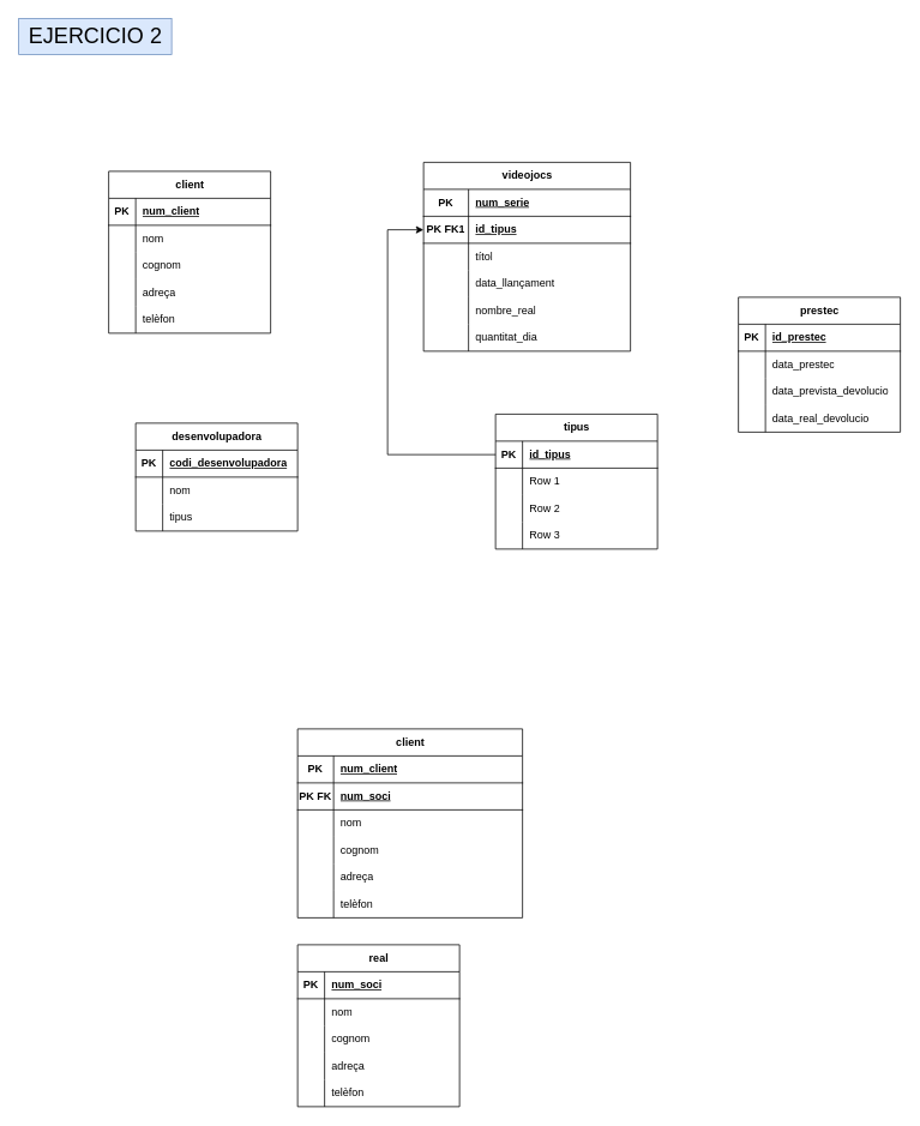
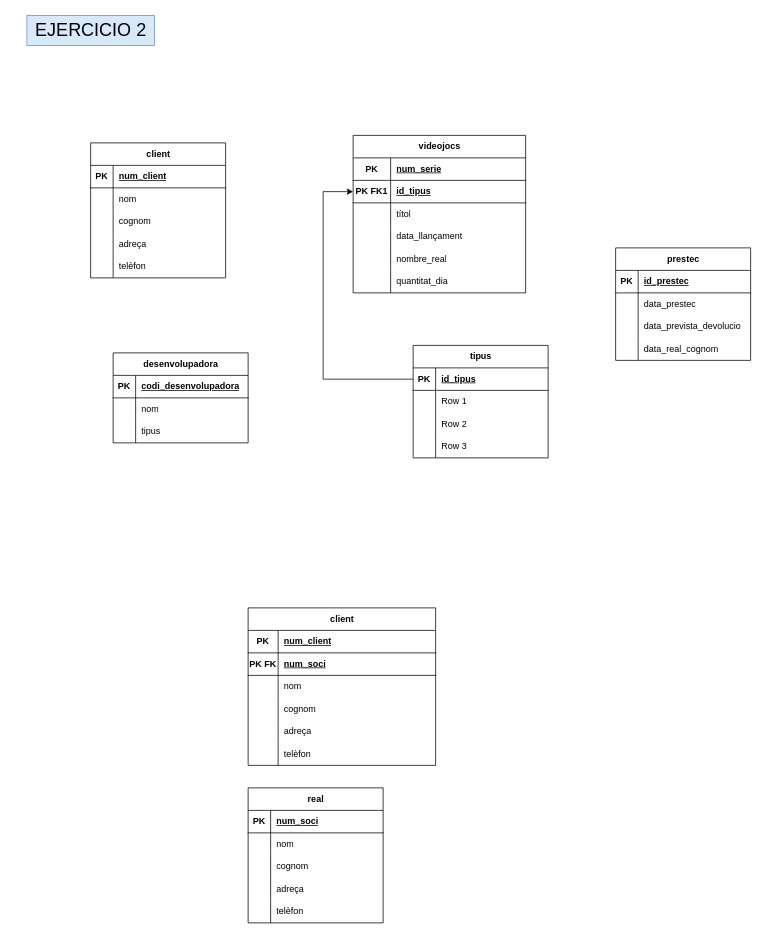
- <mxCell id="18" value="EJERCICIO 2" style="text;html=1;align=center;verticalAlign=middle;resizable=0;points=[];autosize=1;strokeColor=#6c8ebf;fillColor=#dae8fc;fontSize=24;" parent="1" vertex="1"><mxGeometry x="20" y="20" width="170" height="40" as="geometry" /></mxCell>
+ <mxCell id="18" value="EJERCICIO 2" style="text;html=1;align=center;verticalAlign=middle;resizable=0;points=[];autosize=1;strokeColor=#6c8ebf;fillColor=#dae8fc;fontSize=24;" parent="1" vertex="1"><mxGeometry x="35" y="20" width="170" height="40" as="geometry" /></mxCell>
- <mxCell id="75" value="data_real_devolucio" style="shape=partialRectangle;connectable=0;fillColor=none;top=0;left=0;bottom=0;right=0;align=left;spacingLeft=6;overflow=hidden;whiteSpace=wrap;html=1;" vertex="1" parent="73"><mxGeometry x="30" width="150" height="30" as="geometry"><mxRectangle width="150" height="30" as="alternateBounds" /></mxGeometry></mxCell>
+ <mxCell id="75" value="data_real_cognom" style="shape=partialRectangle;connectable=0;fillColor=none;top=0;left=0;bottom=0;right=0;align=left;spacingLeft=6;overflow=hidden;whiteSpace=wrap;html=1;" vertex="1" parent="73"><mxGeometry x="30" width="150" height="30" as="geometry"><mxRectangle width="150" height="30" as="alternateBounds" /></mxGeometry></mxCell>
